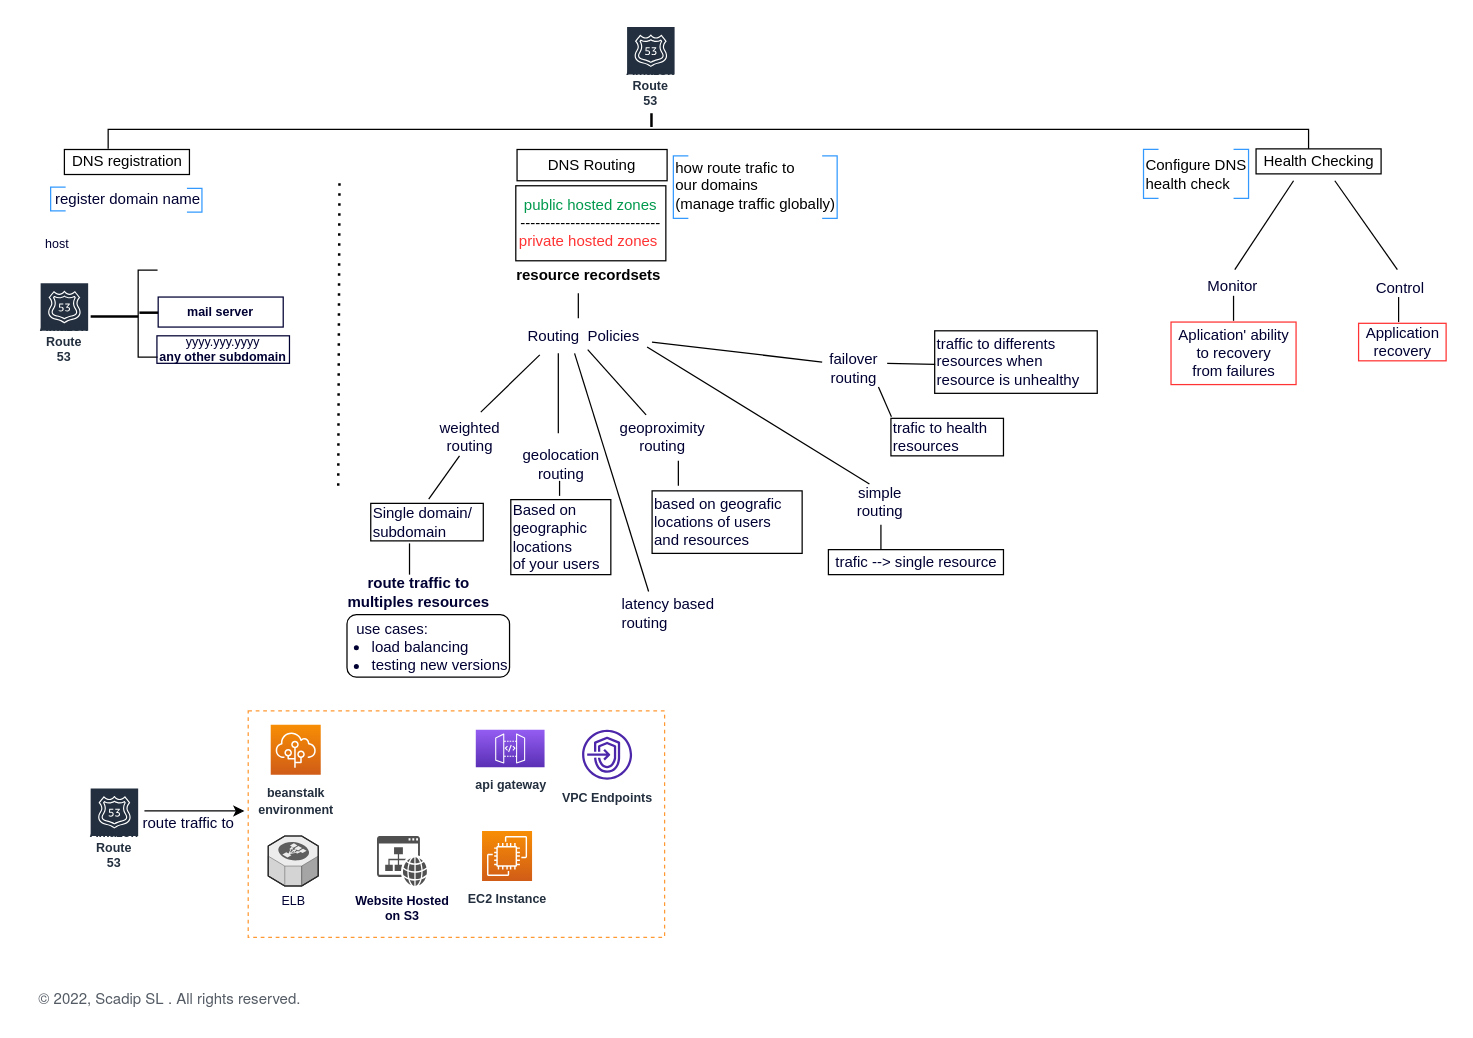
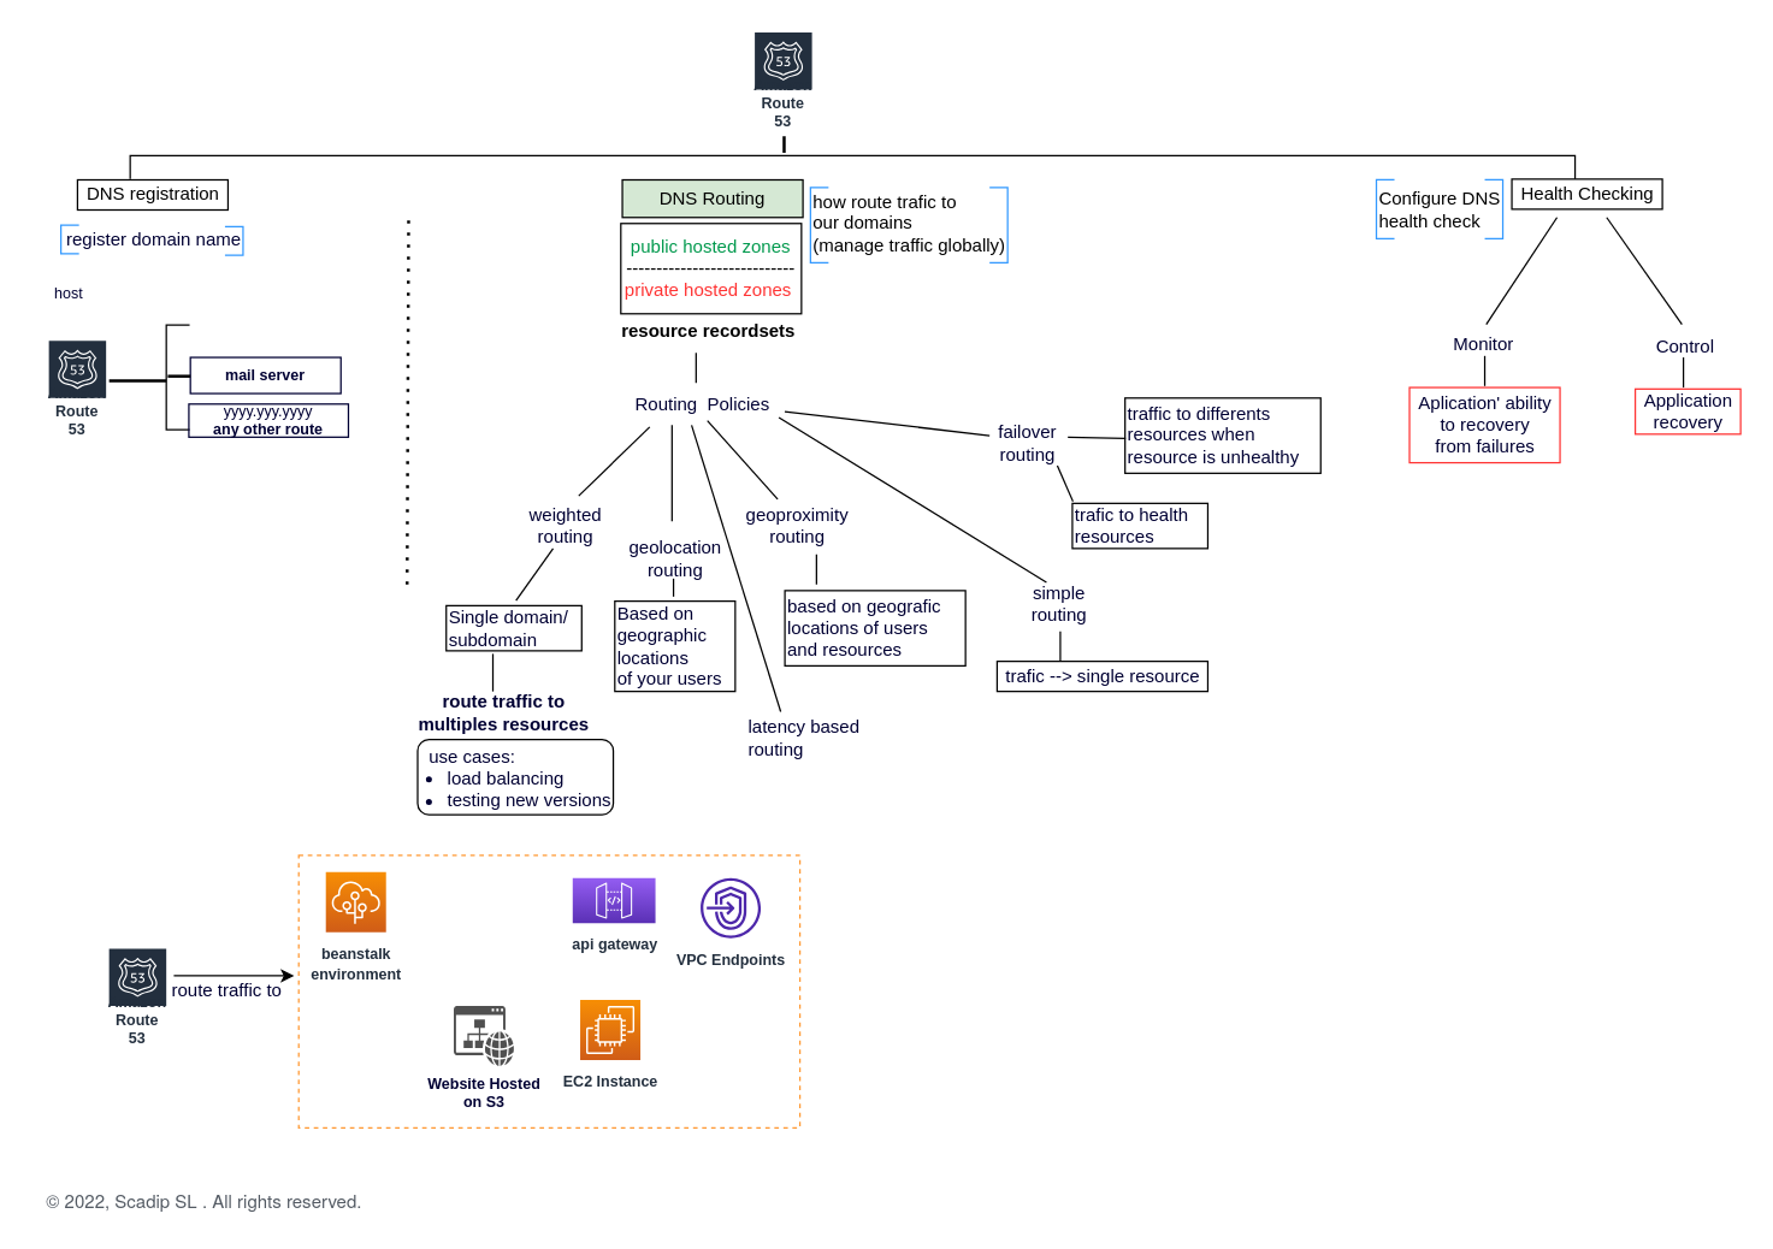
- <mxCell id="13" value="&lt;span style=&quot;color: rgb(0, 0, 0);&quot;&gt;DNS Routing&lt;/span&gt;" style="rounded=0;whiteSpace=wrap;html=1;fontColor=#00994D;" parent="1" vertex="1"><mxGeometry x="413" y="119" width="120" height="25" as="geometry" /></mxCell>
+ <mxCell id="13" value="&lt;span style=&quot;color: rgb(0, 0, 0);&quot;&gt;DNS Routing&lt;/span&gt;" style="rounded=0;whiteSpace=wrap;html=1;fontColor=#00994D;fillColor=#d5e8d4;" parent="1" vertex="1"><mxGeometry x="413" y="119" width="120" height="25" as="geometry" /></mxCell>
- <mxCell id="70" value="yyyy.yyy.yyyy&lt;br&gt;&lt;b&gt;any other subdomain&lt;/b&gt;" style="rounded=0;whiteSpace=wrap;html=1;fontSize=10;fontColor=#000033;strokeColor=#000033;fillColor=none;" parent="1" vertex="1"><mxGeometry x="125" y="268" width="106" height="22" as="geometry" /></mxCell>
+ <mxCell id="70" value="yyyy.yyy.yyyy&lt;br&gt;&lt;b&gt;any other route&lt;/b&gt;" style="rounded=0;whiteSpace=wrap;html=1;fontSize=10;fontColor=#000033;strokeColor=#000033;fillColor=none;" parent="1" vertex="1"><mxGeometry x="125" y="268" width="106" height="22" as="geometry" /></mxCell>
- <mxCell id="64" value="ELB" style="verticalLabelPosition=bottom;html=1;verticalAlign=top;strokeWidth=1;align=center;outlineConnect=0;dashed=0;outlineConnect=0;shape=mxgraph.aws3d.elasticLoadBalancing;fillColor=#ECECEC;strokeColor=#5E5E5E;aspect=fixed;fontSize=10;fontColor=#000033;" parent="1" vertex="1"><mxGeometry x="214" y="668" width="40" height="40" as="geometry" /></mxCell>
